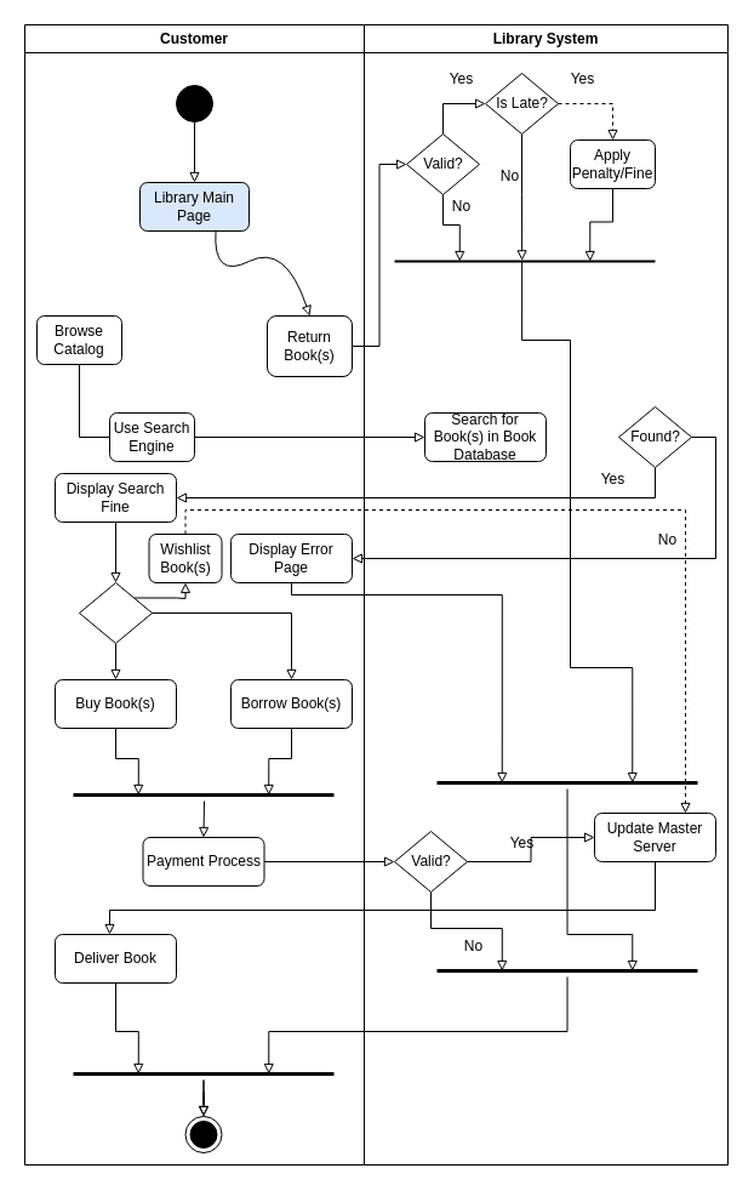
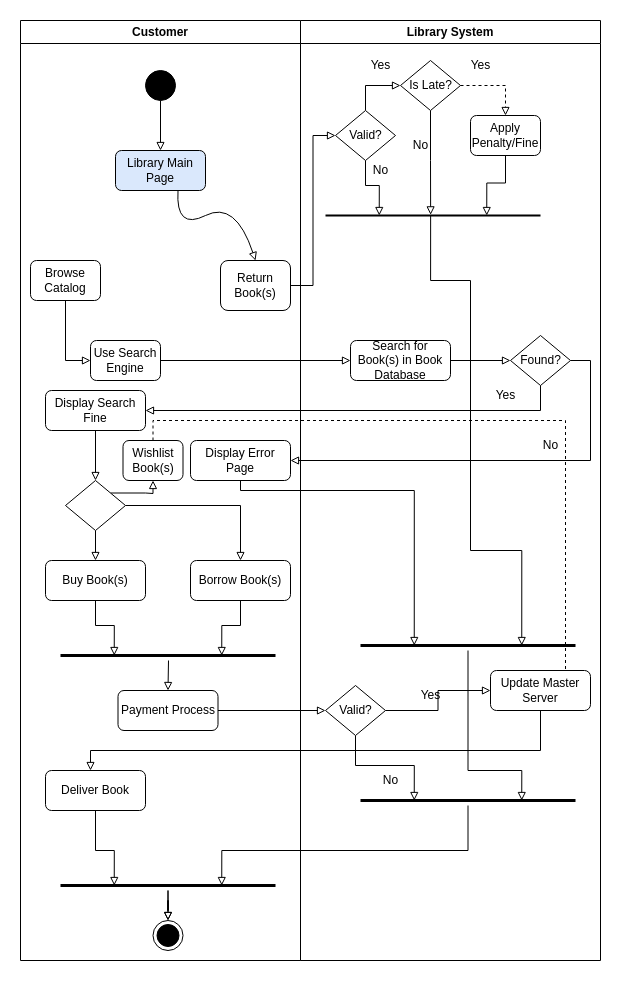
- <mxCell id="6" style="edgeStyle=orthogonalEdgeStyle;rounded=0;orthogonalLoop=1;jettySize=auto;html=1;exitX=0.5;exitY=1;exitDx=0;exitDy=0;endArrow=none;endFill=0;entryX=0;entryY=0.5;entryDx=0;entryDy=0;" parent="2" source="7" target="17" edge="1"><mxGeometry relative="1" as="geometry"><mxPoint x="45" y="330" as="targetPoint" /></mxGeometry></mxCell>
+ <mxCell id="6" style="edgeStyle=orthogonalEdgeStyle;rounded=0;orthogonalLoop=1;jettySize=auto;html=1;exitX=0.5;exitY=1;exitDx=0;exitDy=0;endArrow=block;endFill=0;entryX=0;entryY=0.5;entryDx=0;entryDy=0;" parent="2" source="7" target="17" edge="1"><mxGeometry relative="1" as="geometry"><mxPoint x="45" y="330" as="targetPoint" /></mxGeometry></mxCell>
+ <mxCell id="33" style="edgeStyle=orthogonalEdgeStyle;rounded=0;orthogonalLoop=1;jettySize=auto;html=1;exitX=1;exitY=0.5;exitDx=0;exitDy=0;endArrow=block;endFill=0;" parent="32" source="34" target="35" edge="1"><mxGeometry relative="1" as="geometry" /></mxCell>
- <mxCell id="69" style="edgeStyle=orthogonalEdgeStyle;rounded=0;orthogonalLoop=1;jettySize=auto;html=1;exitX=0.5;exitY=0;exitDx=0;exitDy=0;entryX=0.75;entryY=0;entryDx=0;entryDy=0;endArrow=block;endFill=0;dashed=1;" parent="1" source="31" target="55" edge="1"><mxGeometry relative="1" as="geometry" /></mxCell>
+ <mxCell id="69" style="edgeStyle=orthogonalEdgeStyle;rounded=0;orthogonalLoop=1;jettySize=auto;html=1;exitX=0.5;exitY=0;exitDx=0;exitDy=0;entryX=0.75;entryY=0;entryDx=0;entryDy=0;endArrow=none;endFill=0;dashed=1;" parent="1" source="31" target="55" edge="1"><mxGeometry relative="1" as="geometry" /></mxCell>
